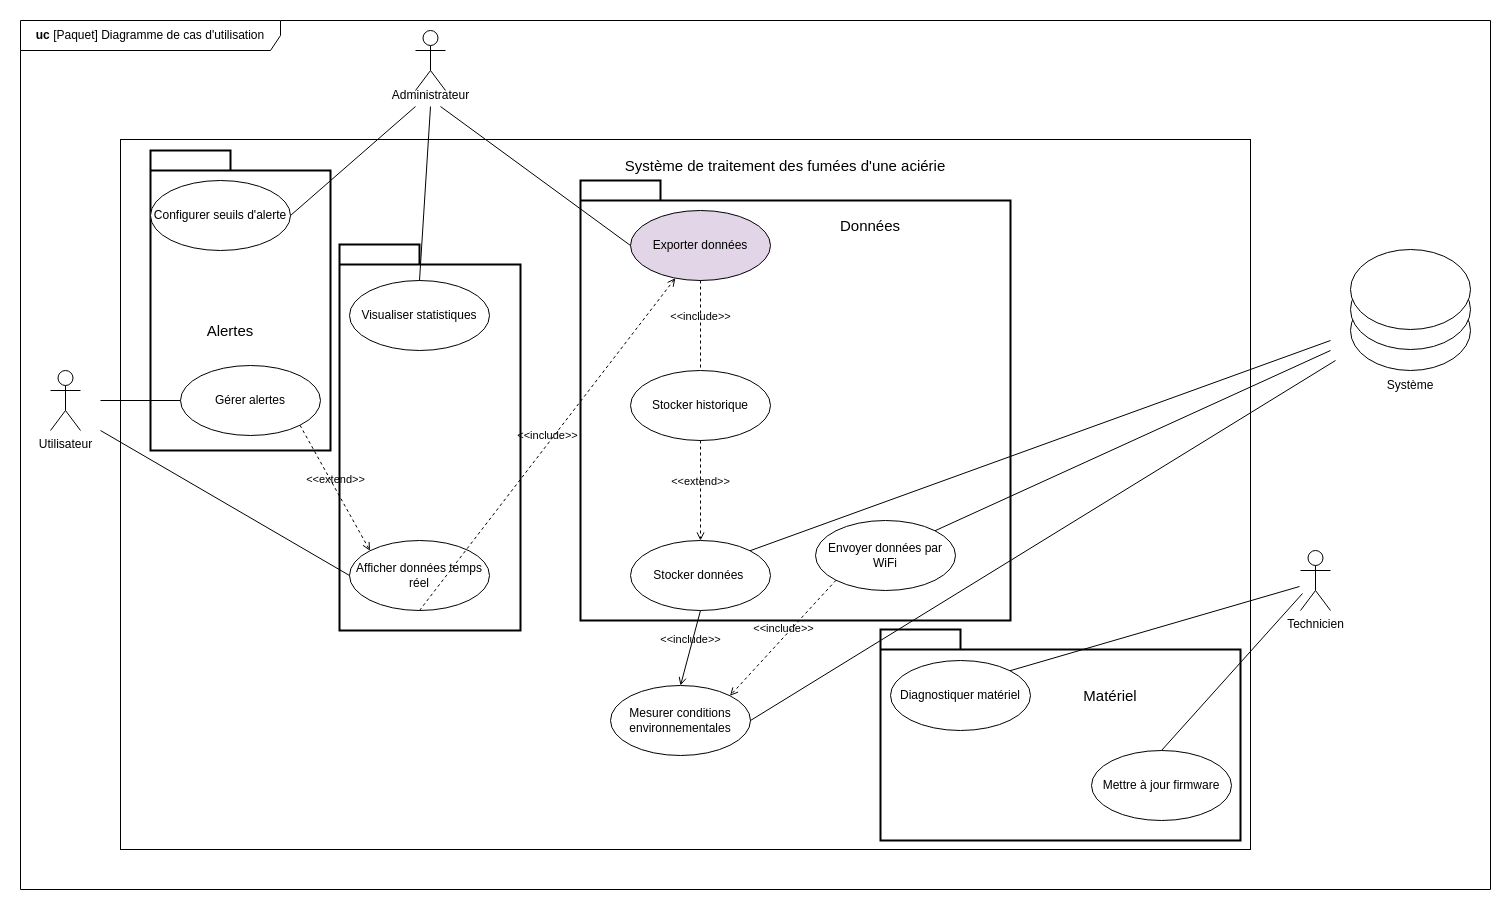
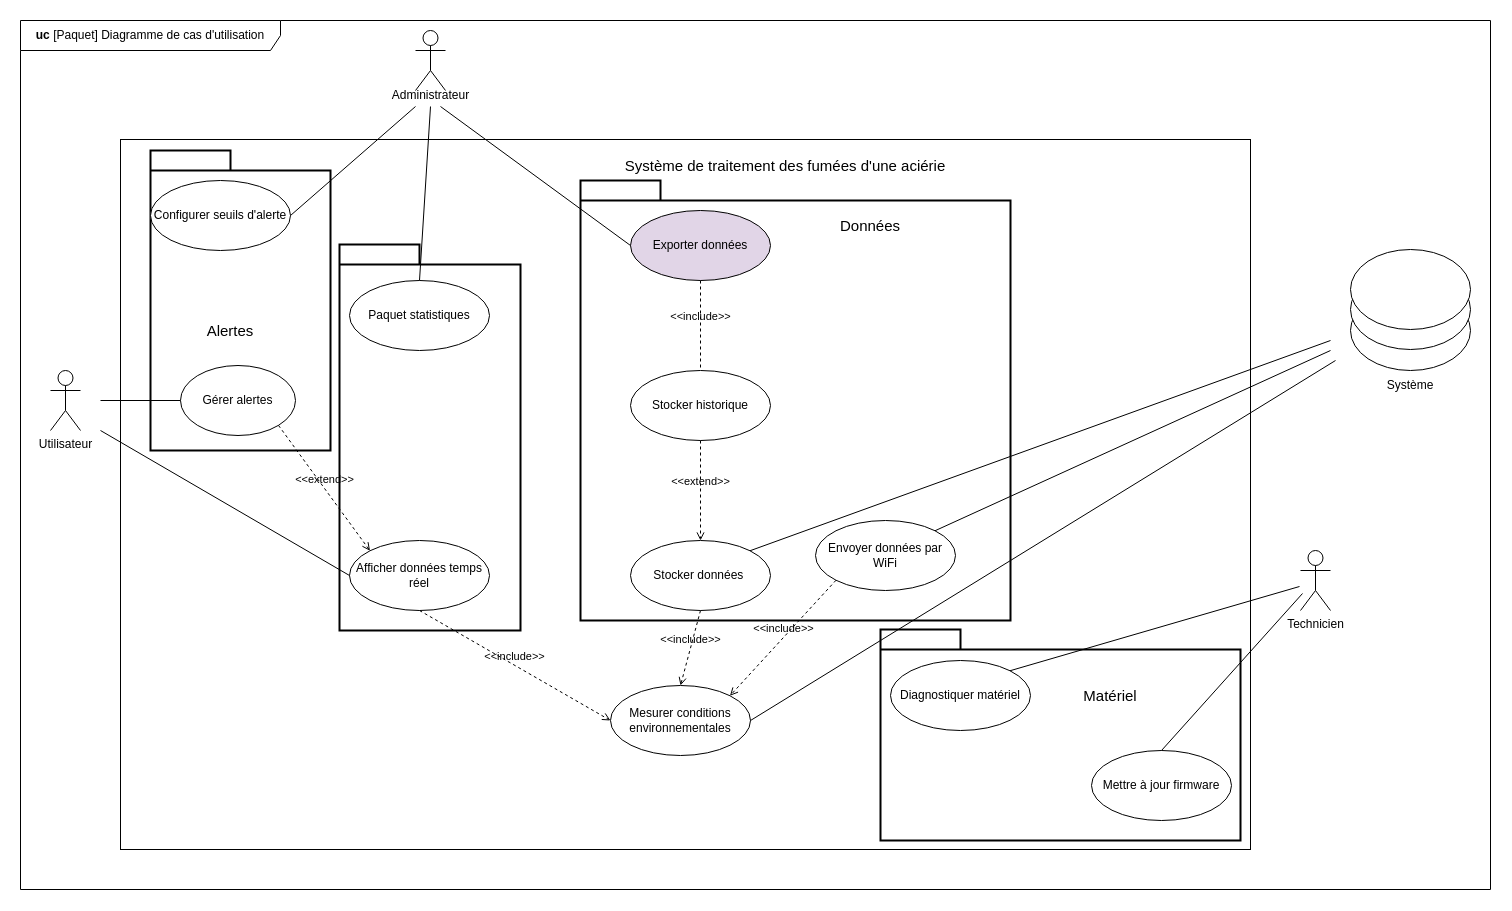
- <mxCell id="11" value="Visualiser statistiques" style="ellipse;whiteSpace=wrap;html=1;" parent="2" vertex="1"><mxGeometry x="329" y="260" width="140" height="70" as="geometry" /></mxCell>
+ <mxCell id="11" value="Paquet statistiques" style="ellipse;whiteSpace=wrap;html=1;" parent="2" vertex="1"><mxGeometry x="329" y="260" width="140" height="70" as="geometry" /></mxCell>
- <mxCell id="9" value="Gérer alertes" style="ellipse;whiteSpace=wrap;html=1;" parent="2" vertex="1"><mxGeometry x="160" y="345" width="140" height="70" as="geometry" /></mxCell>
+ <mxCell id="9" value="Gérer alertes" style="ellipse;whiteSpace=wrap;html=1;" parent="2" vertex="1"><mxGeometry x="160" y="345" width="115" height="70" as="geometry" /></mxCell>
- <mxCell id="27" value="&amp;lt;&amp;lt;include&amp;gt;&amp;gt;" style="html=1;verticalAlign=bottom;labelBackgroundColor=none;endArrow=open;endFill=0;dashed=1;rounded=0;exitX=0.5;exitY=1;exitDx=0;exitDy=0;" parent="2" source="10" target="14" edge="1"><mxGeometry width="160" relative="1" as="geometry"><mxPoint x="414" y="770" as="sourcePoint" /><mxPoint x="574" y="770" as="targetPoint" /></mxGeometry></mxCell>
+ <mxCell id="27" value="&amp;lt;&amp;lt;include&amp;gt;&amp;gt;" style="html=1;verticalAlign=bottom;labelBackgroundColor=none;endArrow=open;endFill=0;dashed=1;rounded=0;exitX=0.5;exitY=1;exitDx=0;exitDy=0;entryX=0;entryY=0.5;entryDx=0;entryDy=0;" parent="2" source="10" target="23" edge="1"><mxGeometry width="160" relative="1" as="geometry"><mxPoint x="414" y="770" as="sourcePoint" /><mxPoint x="574" y="770" as="targetPoint" /></mxGeometry></mxCell>
- <mxCell id="24" value="&amp;lt;&amp;lt;include&amp;gt;&amp;gt;" style="html=1;verticalAlign=bottom;labelBackgroundColor=none;endArrow=open;endFill=0;dashed=0;rounded=0;exitX=0.5;exitY=1;exitDx=0;exitDy=0;entryX=0.5;entryY=0;entryDx=0;entryDy=0;" parent="2" source="18" target="23" edge="1"><mxGeometry width="160" relative="1" as="geometry"><mxPoint x="630" y="770" as="sourcePoint" /><mxPoint x="790" y="770" as="targetPoint" /></mxGeometry></mxCell>
+ <mxCell id="24" value="&amp;lt;&amp;lt;include&amp;gt;&amp;gt;" style="html=1;verticalAlign=bottom;labelBackgroundColor=none;endArrow=open;endFill=0;dashed=1;rounded=0;exitX=0.5;exitY=1;exitDx=0;exitDy=0;entryX=0.5;entryY=0;entryDx=0;entryDy=0;" parent="2" source="18" target="23" edge="1"><mxGeometry width="160" relative="1" as="geometry"><mxPoint x="630" y="770" as="sourcePoint" /><mxPoint x="790" y="770" as="targetPoint" /></mxGeometry></mxCell>
